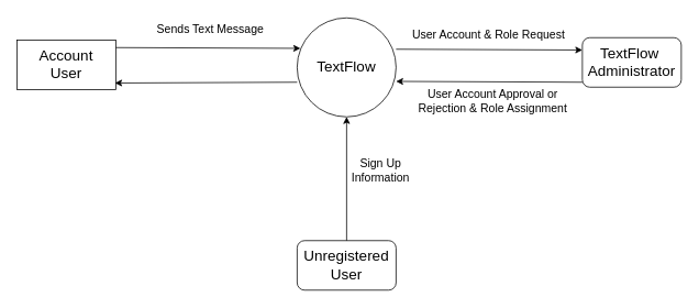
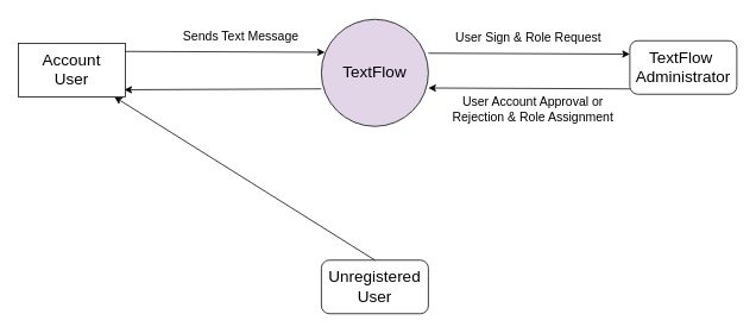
- <mxCell id="14" value="&lt;font style=&quot;font-size: 14px;&quot;&gt;Sends Text Message&lt;/font&gt;" style="text;html=1;strokeColor=none;fillColor=none;align=center;verticalAlign=middle;whiteSpace=wrap;rounded=0;fontStyle=0" parent="2" vertex="1"><mxGeometry x="160" width="150" height="30" as="geometry" /></mxCell>
+ <mxCell id="14" value="&lt;font style=&quot;font-size: 14px;&quot;&gt;Sends Text Message&lt;/font&gt;" style="text;html=1;strokeColor=none;fillColor=none;align=center;verticalAlign=middle;whiteSpace=wrap;rounded=0;fontStyle=0" parent="2" vertex="1"><mxGeometry x="175" y="5" width="150" height="30" as="geometry" /></mxCell>
- <mxCell id="9" value="&lt;span style=&quot;font-size: 14px;&quot;&gt;User Account &amp;amp; Role Request&lt;/span&gt;" style="text;html=1;align=center;verticalAlign=middle;resizable=0;points=[];autosize=1;strokeColor=none;fillColor=none;fontStyle=0" parent="3" vertex="1"><mxGeometry x="127" y="5" width="210" height="30" as="geometry" /></mxCell>
+ <mxCell id="9" value="&lt;span style=&quot;font-size: 14px;&quot;&gt;User Sign &amp;amp; Role Request&lt;/span&gt;" style="text;html=1;align=center;verticalAlign=middle;resizable=0;points=[];autosize=1;strokeColor=none;fillColor=none;fontStyle=0" parent="3" vertex="1"><mxGeometry x="127" y="5" width="210" height="30" as="geometry" /></mxCell>
- <mxCell id="4" value="&lt;font style=&quot;font-size: 18px;&quot;&gt;TextFlow&lt;/font&gt;" style="ellipse;whiteSpace=wrap;html=1;aspect=fixed;fontStyle=0" parent="3" vertex="1"><mxGeometry width="120" height="120" as="geometry" /></mxCell>
+ <mxCell id="4" value="&lt;font style=&quot;font-size: 18px;&quot;&gt;TextFlow&lt;/font&gt;" style="ellipse;whiteSpace=wrap;html=1;aspect=fixed;fontStyle=0;fillColor=#e1d5e7;" parent="3" vertex="1"><mxGeometry width="120" height="120" as="geometry" /></mxCell>
- <mxCell id="7" value="&lt;font style=&quot;font-size: 14px;&quot;&gt;Sign Up &lt;br&gt;Information&lt;/font&gt;" style="text;html=1;align=center;verticalAlign=middle;resizable=0;points=[];autosize=1;strokeColor=none;fillColor=none;fontStyle=0" parent="3" vertex="1"><mxGeometry x="56" y="160" width="90" height="50" as="geometry" /></mxCell>
- <mxCell id="6" value="" style="endArrow=classic;html=1;rounded=0;entryX=0.5;entryY=1;entryDx=0;entryDy=0;exitX=0.5;exitY=0;exitDx=0;exitDy=0;fontStyle=0" parent="3" source="5" target="4" edge="1"><mxGeometry width="50" height="50" relative="1" as="geometry"><mxPoint x="96" y="200" as="sourcePoint" /><mxPoint x="146" y="150" as="targetPoint" /></mxGeometry></mxCell>
+ <mxCell id="6" value="" style="endArrow=classic;html=1;rounded=0;exitX=0.5;exitY=0;exitDx=0;exitDy=0;fontStyle=0;" parent="3" source="5" target="12" edge="1"><mxGeometry width="50" height="50" relative="1" as="geometry"><mxPoint x="96" y="200" as="sourcePoint" /><mxPoint x="146" y="150" as="targetPoint" /></mxGeometry></mxCell>
